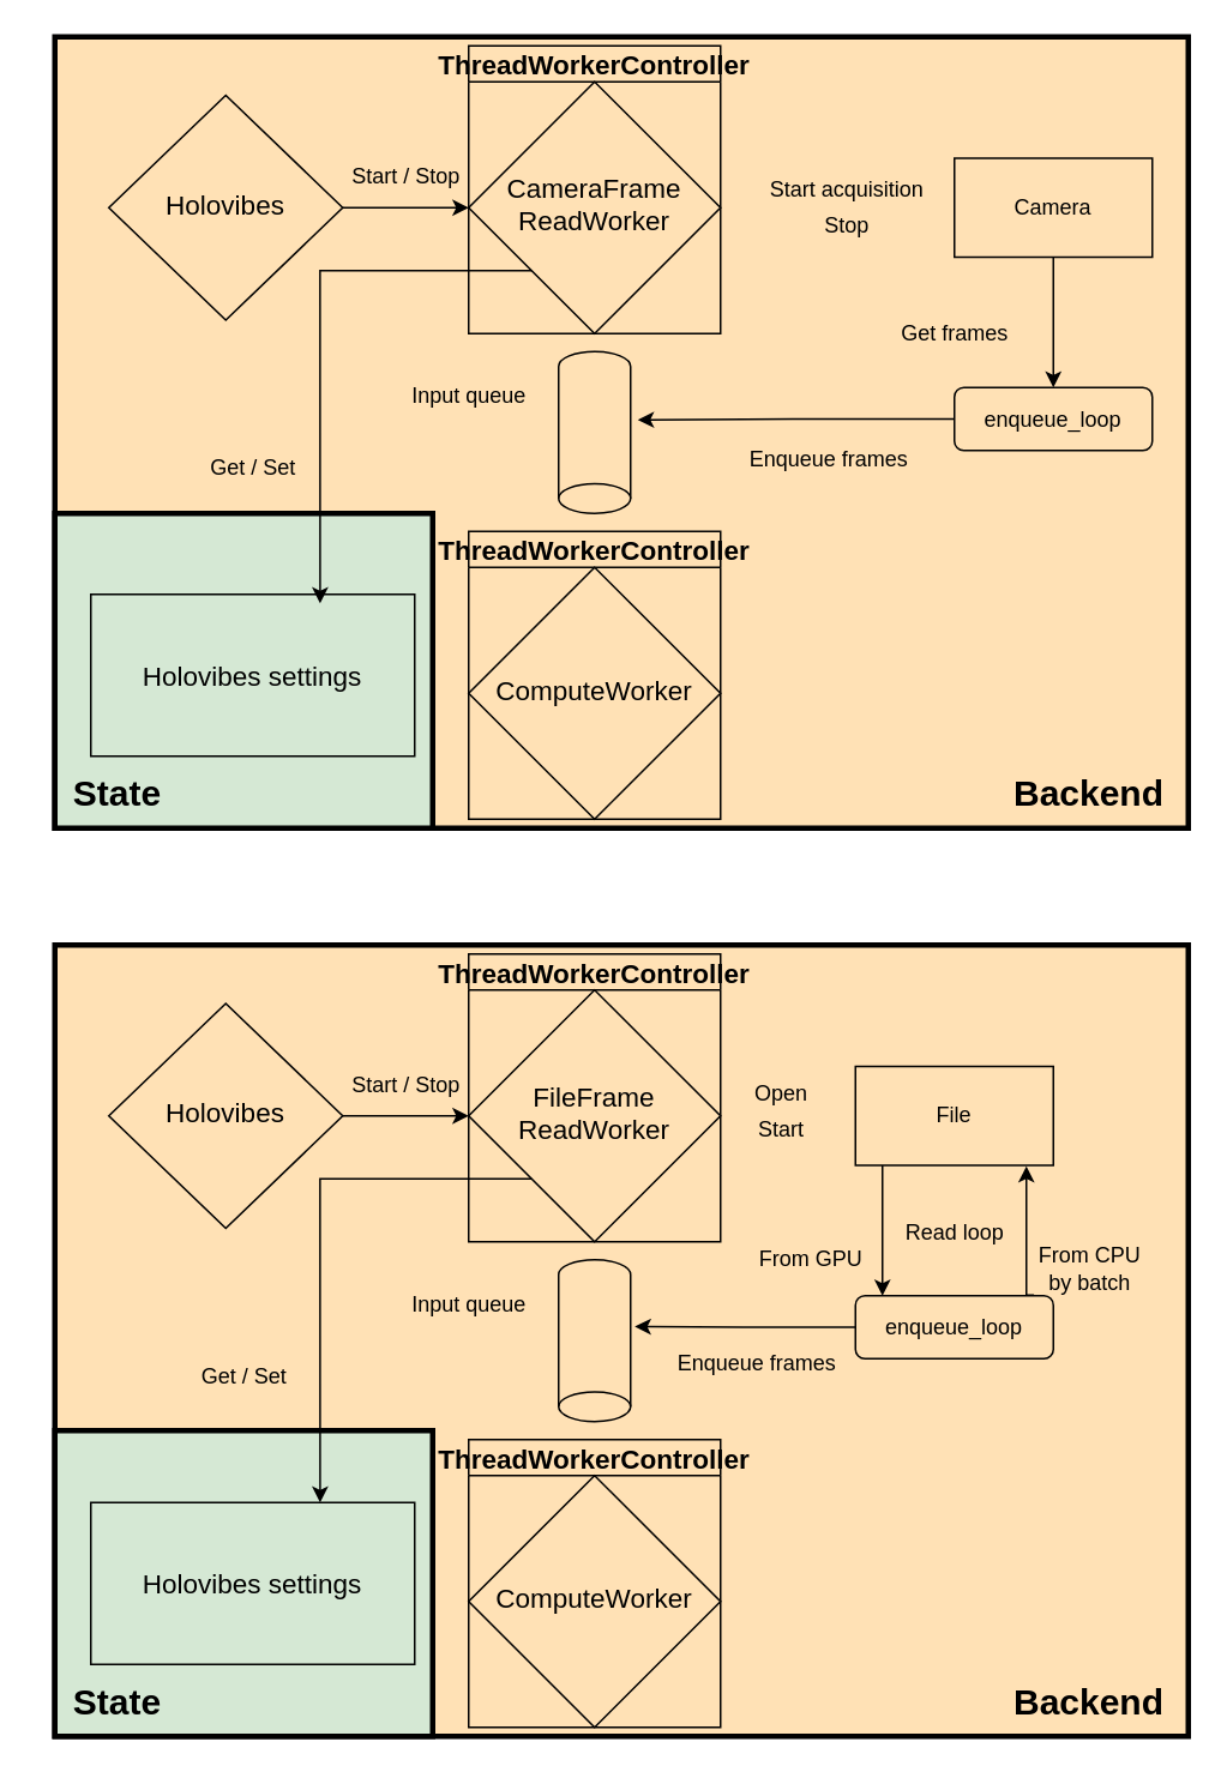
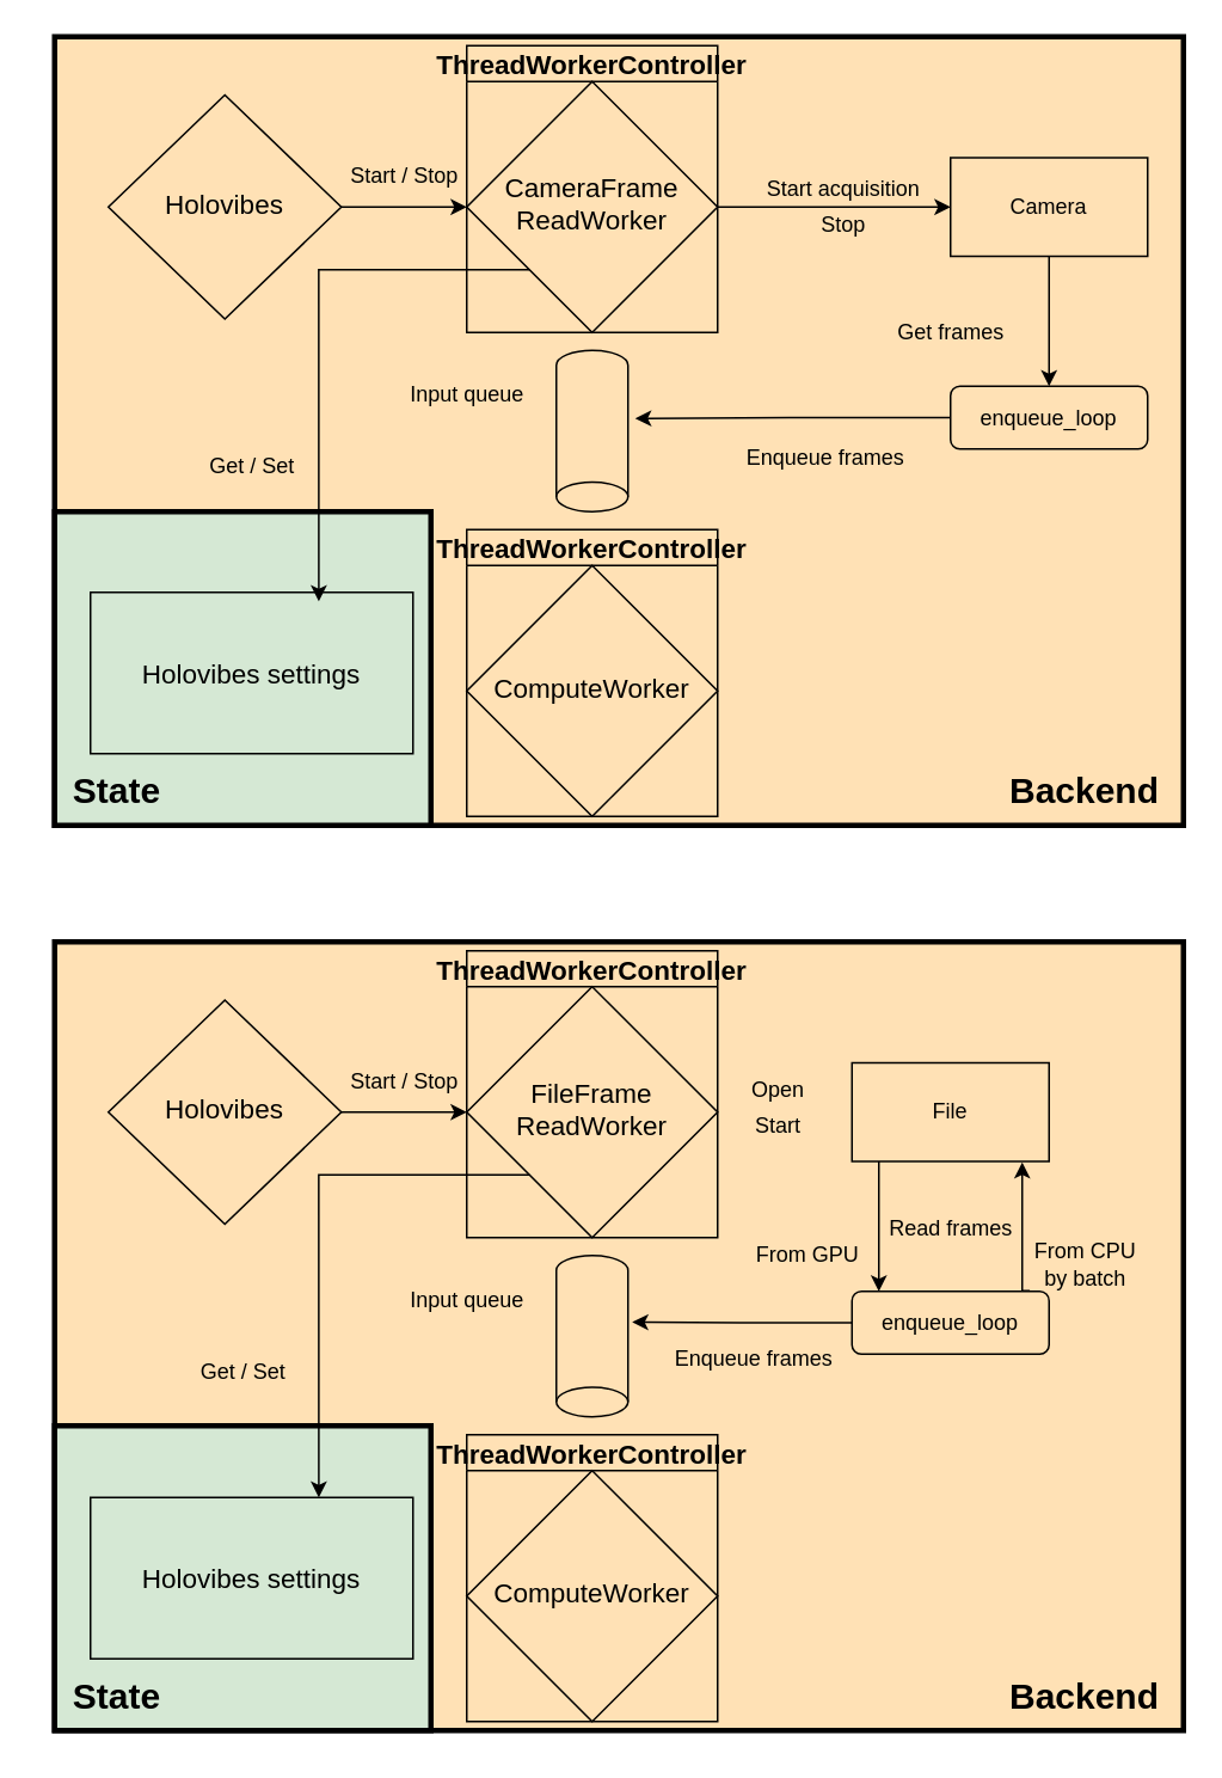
+ <mxCell id="16" style="edgeStyle=orthogonalEdgeStyle;rounded=0;orthogonalLoop=1;jettySize=auto;html=1;exitX=0;exitY=0.5;exitDx=0;exitDy=0;" parent="1" source="8" target="18" edge="1"><mxGeometry relative="1" as="geometry"><mxPoint x="510" y="115" as="targetPoint" /></mxGeometry></mxCell>
- <mxCell id="27" value="Read loop" style="text;html=1;align=center;verticalAlign=middle;resizable=0;points=[];autosize=1;strokeColor=none;fillColor=none;" parent="1" vertex="1"><mxGeometry x="485" y="675" width="90" height="20" as="geometry" /></mxCell>
+ <mxCell id="27" value="Read frames" style="text;html=1;align=center;verticalAlign=middle;resizable=0;points=[];autosize=1;strokeColor=none;fillColor=none;" parent="1" vertex="1"><mxGeometry x="485" y="675" width="90" height="20" as="geometry" /></mxCell>
